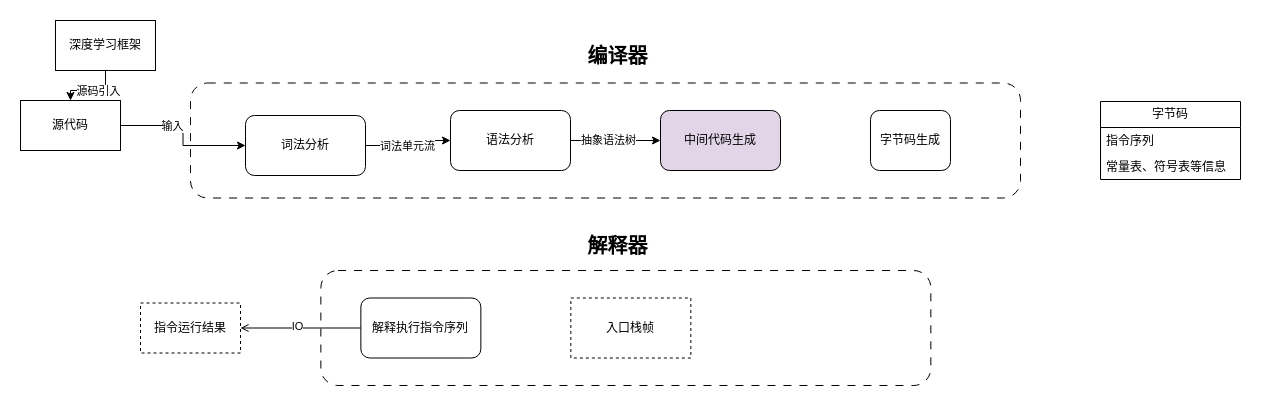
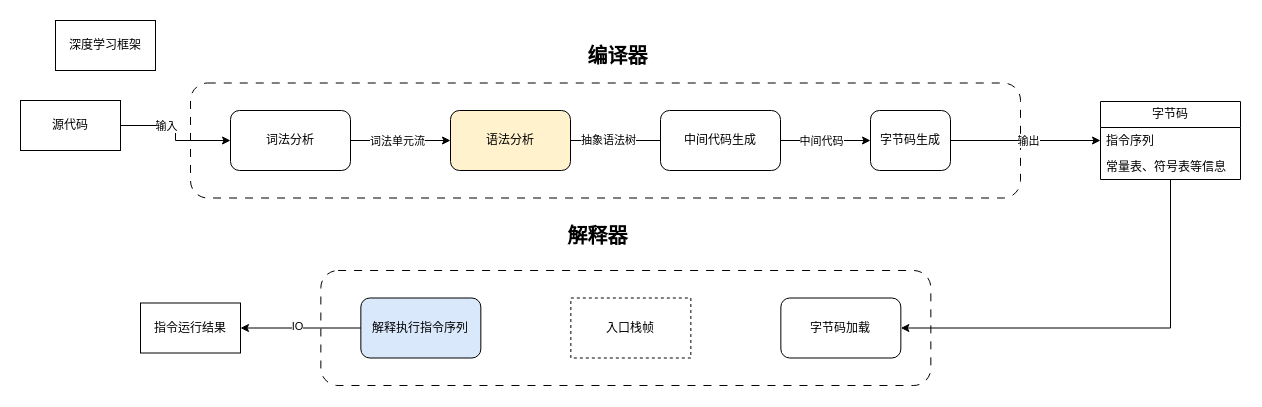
- <mxCell id="31" style="edgeStyle=orthogonalEdgeStyle;rounded=0;orthogonalLoop=1;jettySize=auto;html=1;exitX=0.5;exitY=1;exitDx=0;exitDy=0;entryX=0.5;entryY=0;entryDx=0;entryDy=0;" edge="1" parent="1" source="33" target="5"><mxGeometry relative="1" as="geometry" /></mxCell>
- <mxCell id="32" value="源码引入" style="edgeLabel;html=1;align=center;verticalAlign=middle;resizable=0;points=[];" vertex="1" connectable="0" parent="31"><mxGeometry x="-0.13" relative="1" as="geometry"><mxPoint as="offset" /></mxGeometry></mxCell>
- <mxCell id="11" value="语法分析" style="rounded=1;whiteSpace=wrap;html=1;" vertex="1" parent="1"><mxGeometry x="450" y="110" width="120" height="60" as="geometry" /></mxCell>
+ <mxCell id="11" value="语法分析" style="rounded=1;whiteSpace=wrap;html=1;fillColor=#fff2cc;" vertex="1" parent="1"><mxGeometry x="450" y="110" width="120" height="60" as="geometry" /></mxCell>
- <mxCell id="9" style="edgeStyle=orthogonalEdgeStyle;rounded=0;orthogonalLoop=1;jettySize=auto;html=1;exitX=1;exitY=0.5;exitDx=0;exitDy=0;entryX=0;entryY=0.5;entryDx=0;entryDy=0;" edge="1" parent="1" source="11" target="14"><mxGeometry relative="1" as="geometry" /></mxCell>
+ <mxCell id="9" style="edgeStyle=orthogonalEdgeStyle;rounded=0;orthogonalLoop=1;jettySize=auto;html=1;exitX=1;exitY=0.5;exitDx=0;exitDy=0;entryX=0;entryY=0.5;entryDx=0;entryDy=0;endArrow=none;" edge="1" parent="1" source="11" target="14"><mxGeometry relative="1" as="geometry" /></mxCell>
- <mxCell id="14" value="中间代码生成" style="rounded=1;whiteSpace=wrap;html=1;fillColor=#e1d5e7;" vertex="1" parent="1"><mxGeometry x="660" y="110" width="120" height="60" as="geometry" /></mxCell>
+ <mxCell id="14" value="中间代码生成" style="rounded=1;whiteSpace=wrap;html=1;" vertex="1" parent="1"><mxGeometry x="660" y="110" width="120" height="60" as="geometry" /></mxCell>
+ <mxCell id="12" style="edgeStyle=orthogonalEdgeStyle;rounded=0;orthogonalLoop=1;jettySize=auto;html=1;exitX=1;exitY=0.5;exitDx=0;exitDy=0;entryX=0;entryY=0.5;entryDx=0;entryDy=0;" edge="1" parent="1" source="14" target="17"><mxGeometry relative="1" as="geometry" /></mxCell>
+ <mxCell id="13" value="中间代码" style="edgeLabel;html=1;align=center;verticalAlign=middle;resizable=0;points=[];" vertex="1" connectable="0" parent="12"><mxGeometry x="0.031" y="2" relative="1" as="geometry"><mxPoint x="-6" y="2" as="offset" /></mxGeometry></mxCell>
+ <mxCell id="15" style="edgeStyle=orthogonalEdgeStyle;rounded=0;orthogonalLoop=1;jettySize=auto;html=1;exitX=1;exitY=0.5;exitDx=0;exitDy=0;" edge="1" parent="1" source="17" target="19"><mxGeometry relative="1" as="geometry"><mxPoint x="280" y="280" as="sourcePoint" /><Array as="points" /></mxGeometry></mxCell>
+ <mxCell id="16" value="输出" style="edgeLabel;html=1;align=center;verticalAlign=middle;resizable=0;points=[];" vertex="1" connectable="0" parent="15"><mxGeometry x="-0.174" y="1" relative="1" as="geometry"><mxPoint x="15" y="1" as="offset" /></mxGeometry></mxCell>
- <mxCell id="8" value="词法分析" style="rounded=1;whiteSpace=wrap;html=1;" vertex="1" parent="1"><mxGeometry x="245" y="115" width="120" height="60" as="geometry" /></mxCell>
+ <mxCell id="8" value="词法分析" style="rounded=1;whiteSpace=wrap;html=1;" vertex="1" parent="1"><mxGeometry x="230" y="110" width="120" height="60" as="geometry" /></mxCell>
- <mxCell id="28" value="解释器" style="text;html=1;align=center;verticalAlign=middle;whiteSpace=wrap;rounded=0;fontStyle=1;fontSize=20;" vertex="1" parent="1"><mxGeometry x="575" y="230" width="85" height="30" as="geometry" /></mxCell>
+ <mxCell id="28" value="解释器" style="text;html=1;align=center;verticalAlign=middle;whiteSpace=wrap;rounded=0;fontStyle=1;fontSize=20;" vertex="1" parent="1"><mxGeometry x="555" y="220" width="85" height="30" as="geometry" /></mxCell>
- <mxCell id="30" value="指令运行结果" style="rounded=0;whiteSpace=wrap;html=1;dashed=1;" vertex="1" parent="1"><mxGeometry x="140" y="302.5" width="100" height="50" as="geometry" /></mxCell>
+ <mxCell id="30" value="指令运行结果" style="rounded=0;whiteSpace=wrap;html=1;" vertex="1" parent="1"><mxGeometry x="140" y="302.5" width="100" height="50" as="geometry" /></mxCell>
- <mxCell id="25" style="edgeStyle=orthogonalEdgeStyle;rounded=0;orthogonalLoop=1;jettySize=auto;html=1;endArrow=open;" edge="1" parent="1" source="27" target="30"><mxGeometry relative="1" as="geometry" /></mxCell>
+ <mxCell id="25" style="edgeStyle=orthogonalEdgeStyle;rounded=0;orthogonalLoop=1;jettySize=auto;html=1;" edge="1" parent="1" source="27" target="30"><mxGeometry relative="1" as="geometry" /></mxCell>
- <mxCell id="27" value="解释执行指令序列" style="rounded=1;whiteSpace=wrap;html=1;" vertex="1" parent="1"><mxGeometry x="360.35" y="297.5" width="120" height="60" as="geometry" /></mxCell>
+ <mxCell id="27" value="解释执行指令序列" style="rounded=1;whiteSpace=wrap;html=1;fillColor=#dae8fc;" vertex="1" parent="1"><mxGeometry x="360.35" y="297.5" width="120" height="60" as="geometry" /></mxCell>
+ <mxCell id="24" value="字节码加载" style="rounded=1;whiteSpace=wrap;html=1;" vertex="1" parent="1"><mxGeometry x="780.35" y="297.5" width="120" height="60" as="geometry" /></mxCell>
+ <mxCell id="23" style="edgeStyle=orthogonalEdgeStyle;rounded=0;orthogonalLoop=1;jettySize=auto;html=1;entryX=1;entryY=0.5;entryDx=0;entryDy=0;exitX=0.5;exitY=1;exitDx=0;exitDy=0;" edge="1" parent="1" source="19" target="24"><mxGeometry relative="1" as="geometry"><mxPoint x="1190" y="240" as="sourcePoint" /><mxPoint x="1080" y="427.5" as="targetPoint" /></mxGeometry></mxCell>
